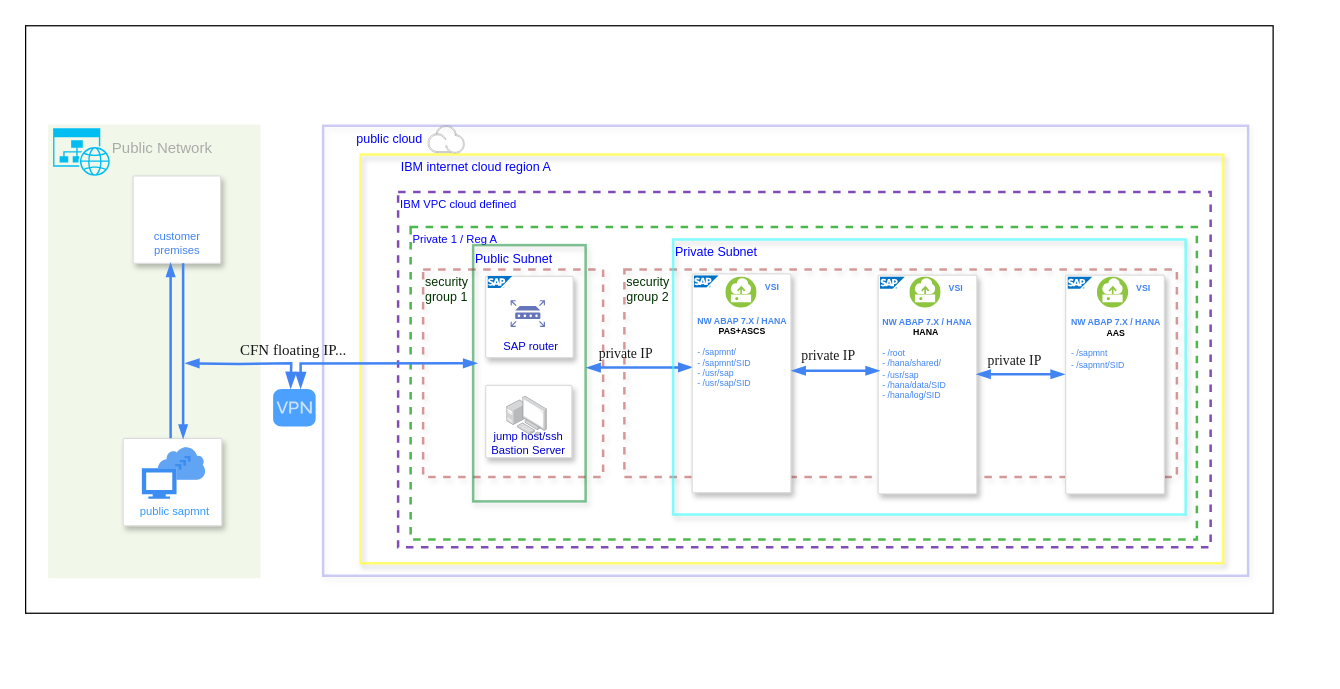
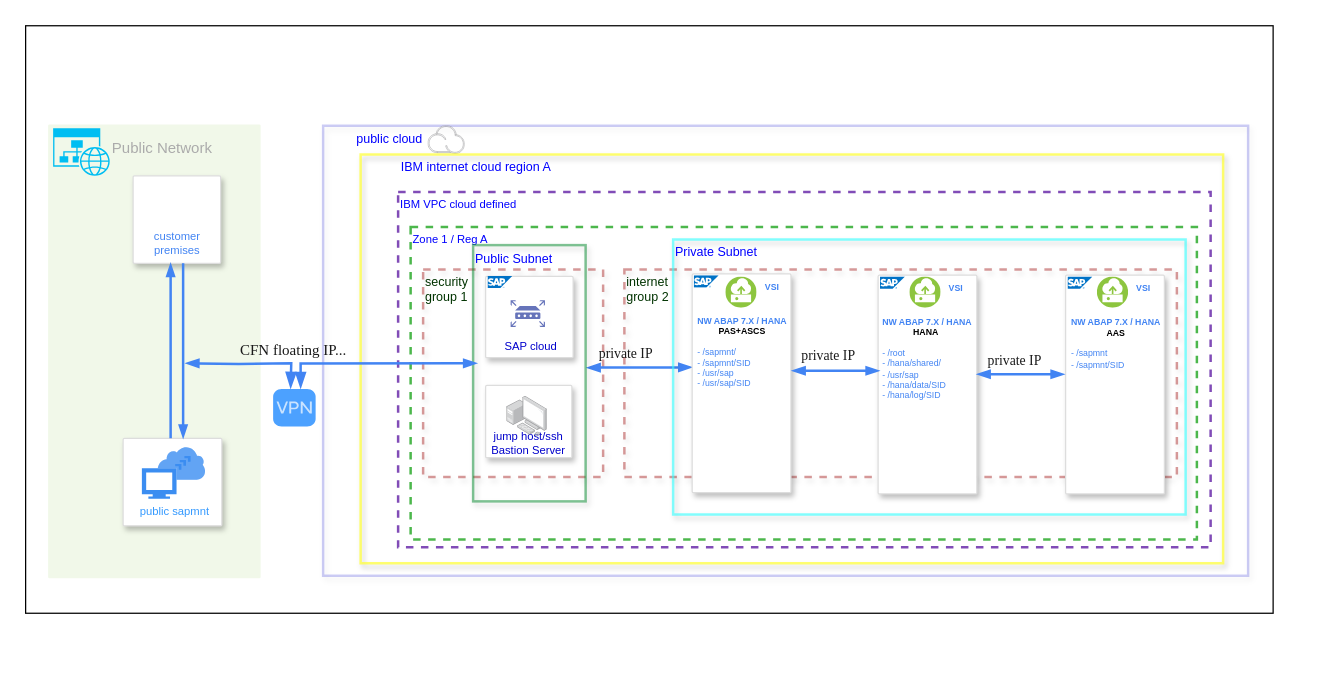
- <mxCell id="20" value="Private 1 / Reg A" style="fontStyle=0;verticalAlign=top;align=left;spacingTop=-2;fillColor=none;rounded=0;whiteSpace=wrap;html=1;strokeWidth=2;dashed=1;container=1;collapsible=0;expand=0;recursiveResize=0;shadow=0;fontSize=9;fontColor=#0000FF;strokeColor=#009900;opacity=70;" parent="19" vertex="1"><mxGeometry x="10" y="28" width="629" height="250" as="geometry" /></mxCell>
+ <mxCell id="20" value="Zone 1 / Reg A" style="fontStyle=0;verticalAlign=top;align=left;spacingTop=-2;fillColor=none;rounded=0;whiteSpace=wrap;html=1;strokeWidth=2;dashed=1;container=1;collapsible=0;expand=0;recursiveResize=0;shadow=0;fontSize=9;fontColor=#0000FF;strokeColor=#009900;opacity=70;" parent="19" vertex="1"><mxGeometry x="10" y="28" width="629" height="250" as="geometry" /></mxCell>
- <mxCell id="21" value="&lt;div&gt;security &lt;br&gt;&lt;/div&gt;&lt;div&gt;group 2&lt;/div&gt;" style="fontStyle=0;verticalAlign=top;align=left;spacingTop=-2;fillColor=none;rounded=0;whiteSpace=wrap;html=1;strokeWidth=2;dashed=1;container=1;collapsible=0;expand=0;recursiveResize=0;shadow=1;fontSize=10;fontColor=#003300;opacity=40;strokeColor=#990000;" parent="20" vertex="1"><mxGeometry x="171" y="34" width="442" height="166" as="geometry" /></mxCell>
+ <mxCell id="21" value="&lt;div&gt;internet &lt;br&gt;&lt;/div&gt;&lt;div&gt;group 2&lt;/div&gt;" style="fontStyle=0;verticalAlign=top;align=left;spacingTop=-2;fillColor=none;rounded=0;whiteSpace=wrap;html=1;strokeWidth=2;dashed=1;container=1;collapsible=0;expand=0;recursiveResize=0;shadow=1;fontSize=10;fontColor=#003300;opacity=40;strokeColor=#990000;" parent="20" vertex="1"><mxGeometry x="171" y="34" width="442" height="166" as="geometry" /></mxCell>
- <mxCell id="50" value="SAP router" style="edgeLabel;html=1;align=center;verticalAlign=middle;resizable=0;points=[];fontSize=9;fontFamily=Helvetica;fontColor=#0000CC;" parent="43" vertex="1" connectable="0"><mxGeometry x="40.002" y="82.997" as="geometry"><mxPoint x="5" y="-2" as="offset" /></mxGeometry></mxCell>
+ <mxCell id="50" value="SAP cloud" style="edgeLabel;html=1;align=center;verticalAlign=middle;resizable=0;points=[];fontSize=9;fontFamily=Helvetica;fontColor=#0000CC;" parent="43" vertex="1" connectable="0"><mxGeometry x="40.002" y="82.997" as="geometry"><mxPoint x="5" y="-2" as="offset" /></mxGeometry></mxCell>
